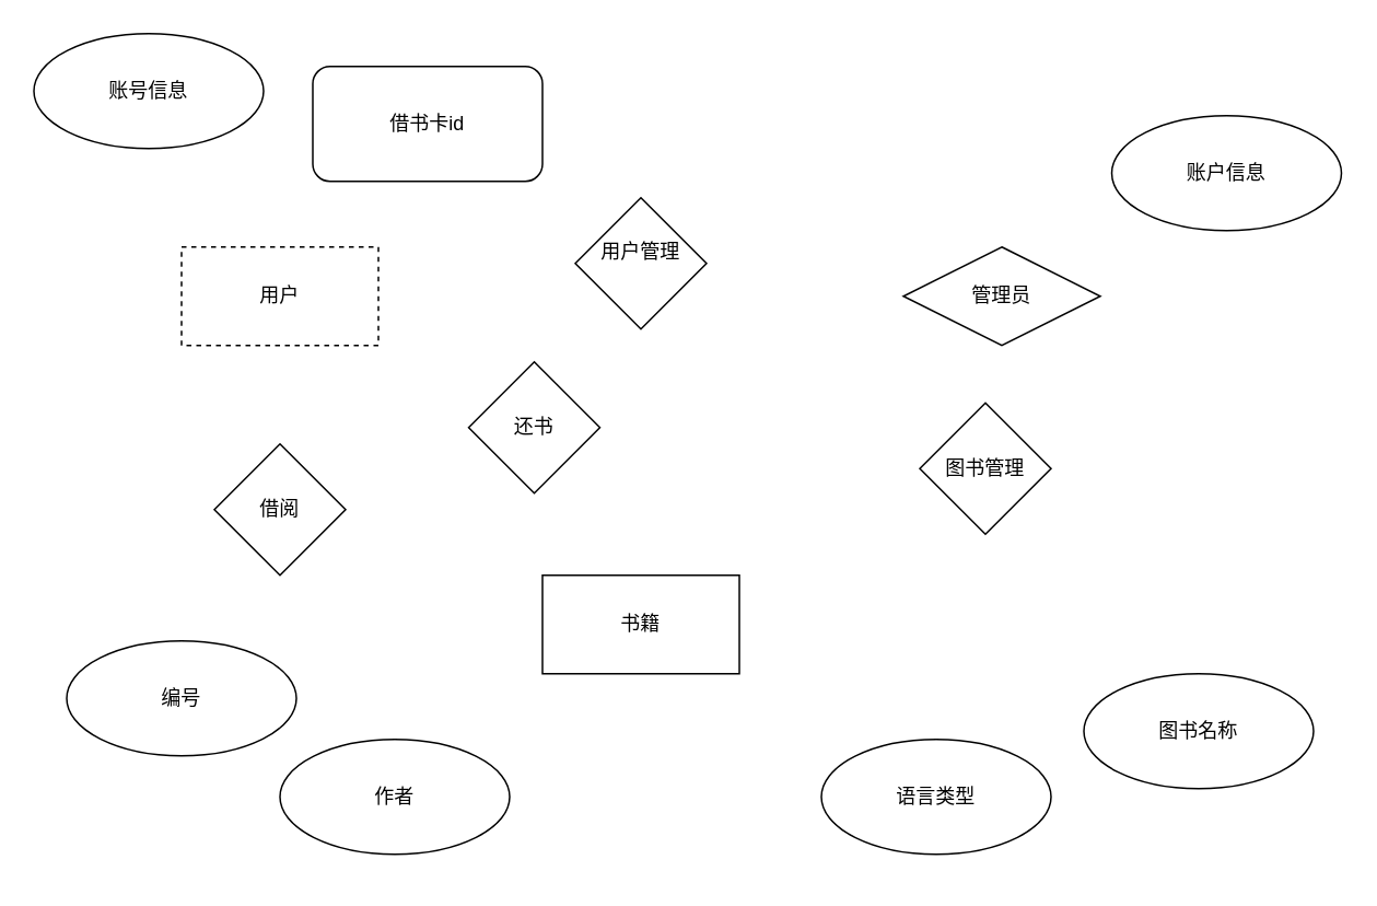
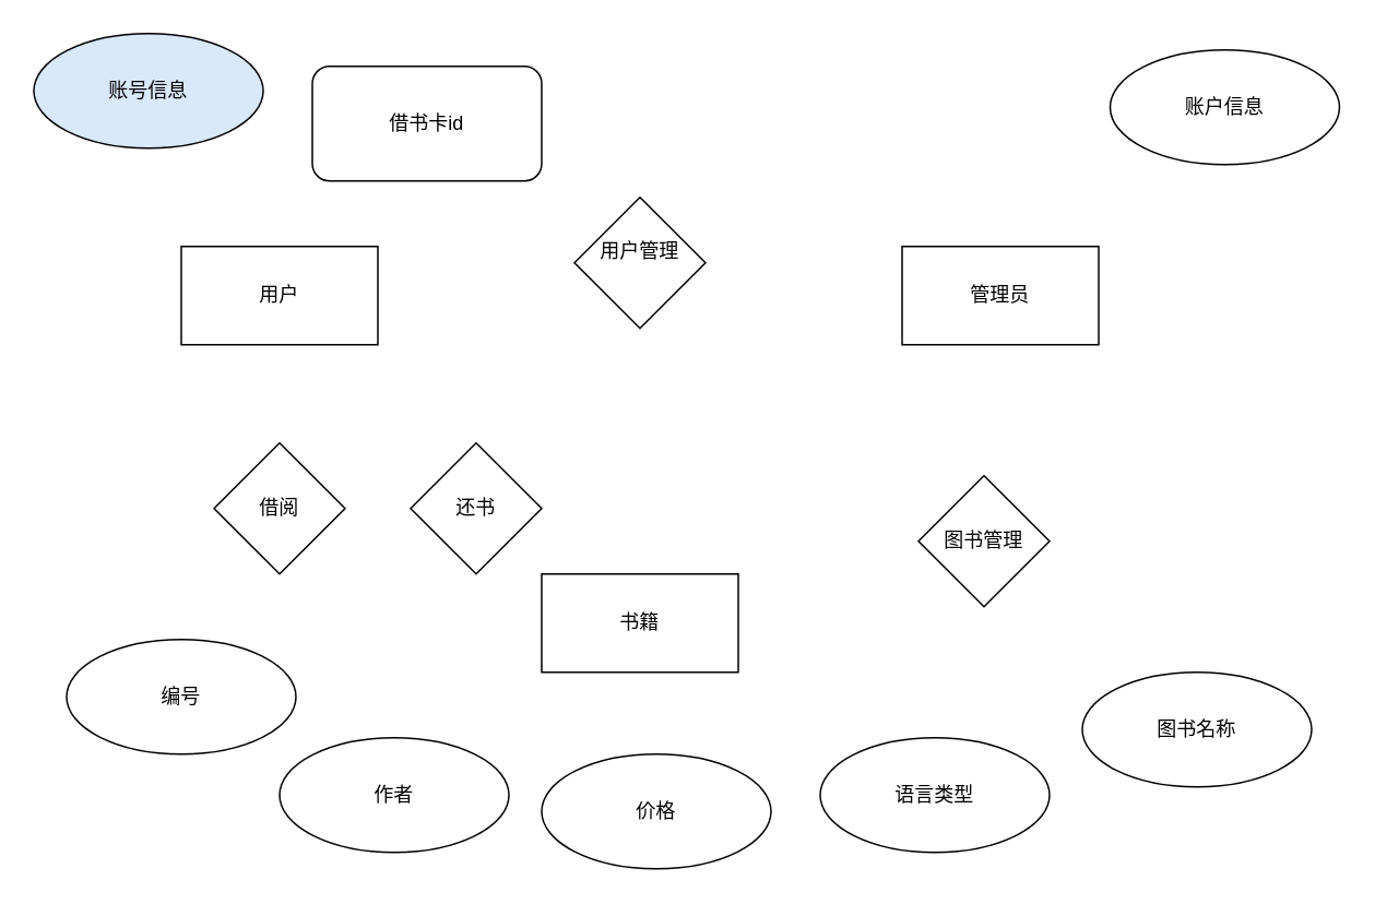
- <mxCell id="5" value="账号信息" style="ellipse;whiteSpace=wrap;html=1;" vertex="1" parent="1"><mxGeometry x="20" y="20" width="140" height="70" as="geometry" /></mxCell>
+ <mxCell id="5" value="账号信息" style="ellipse;whiteSpace=wrap;html=1;fillColor=#dae8fc;" vertex="1" parent="1"><mxGeometry x="20" y="20" width="140" height="70" as="geometry" /></mxCell>
- <mxCell id="15" value="账户信息" style="ellipse;whiteSpace=wrap;html=1;" vertex="1" parent="1"><mxGeometry x="677" y="70" width="140" height="70" as="geometry" /></mxCell>
+ <mxCell id="15" value="账户信息" style="ellipse;whiteSpace=wrap;html=1;" vertex="1" parent="1"><mxGeometry x="677" y="30" width="140" height="70" as="geometry" /></mxCell>
- <mxCell id="2" value="用户" style="rounded=0;whiteSpace=wrap;html=1;dashed=1;" vertex="1" parent="1"><mxGeometry x="110" y="150" width="120" height="60" as="geometry" /></mxCell>
+ <mxCell id="2" value="用户" style="rounded=0;whiteSpace=wrap;html=1;" vertex="1" parent="1"><mxGeometry x="110" y="150" width="120" height="60" as="geometry" /></mxCell>
- <mxCell id="3" value="管理员" style="rhombus;whiteSpace=wrap;html=1;" vertex="1" parent="1"><mxGeometry x="550" y="150" width="120" height="60" as="geometry" /></mxCell>
+ <mxCell id="3" value="管理员" style="rounded=0;whiteSpace=wrap;html=1;" vertex="1" parent="1"><mxGeometry x="550" y="150" width="120" height="60" as="geometry" /></mxCell>
- <mxCell id="16" value="还书" style="rhombus;whiteSpace=wrap;html=1;" vertex="1" parent="1"><mxGeometry x="285" y="220" width="80" height="80" as="geometry" /></mxCell>
+ <mxCell id="16" value="还书" style="rhombus;whiteSpace=wrap;html=1;" vertex="1" parent="1"><mxGeometry x="250" y="270" width="80" height="80" as="geometry" /></mxCell>
- <mxCell id="8" value="图书管理" style="rhombus;whiteSpace=wrap;html=1;" vertex="1" parent="1"><mxGeometry x="560" y="245" width="80" height="80" as="geometry" /></mxCell>
+ <mxCell id="8" value="图书管理" style="rhombus;whiteSpace=wrap;html=1;" vertex="1" parent="1"><mxGeometry x="560" y="290" width="80" height="80" as="geometry" /></mxCell>
+ <mxCell id="10" value="价格" style="ellipse;whiteSpace=wrap;html=1;" vertex="1" parent="1"><mxGeometry x="330" y="460" width="140" height="70" as="geometry" /></mxCell>
